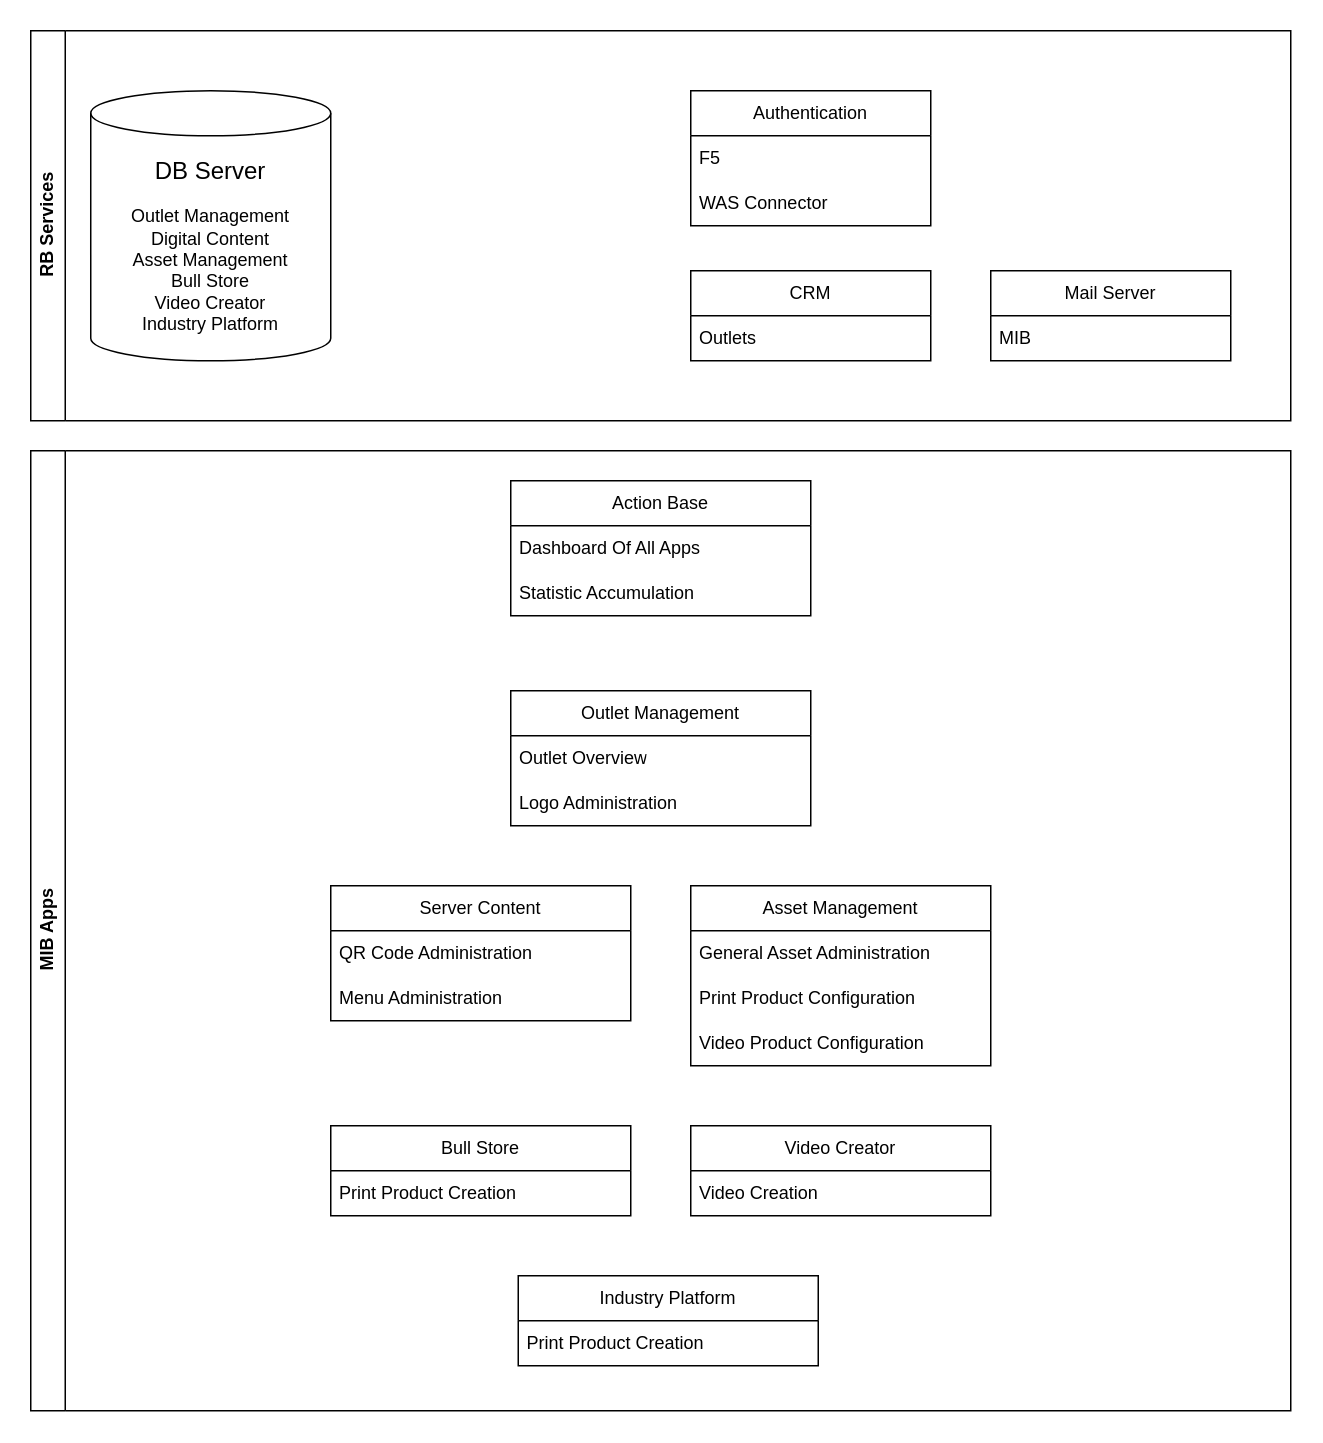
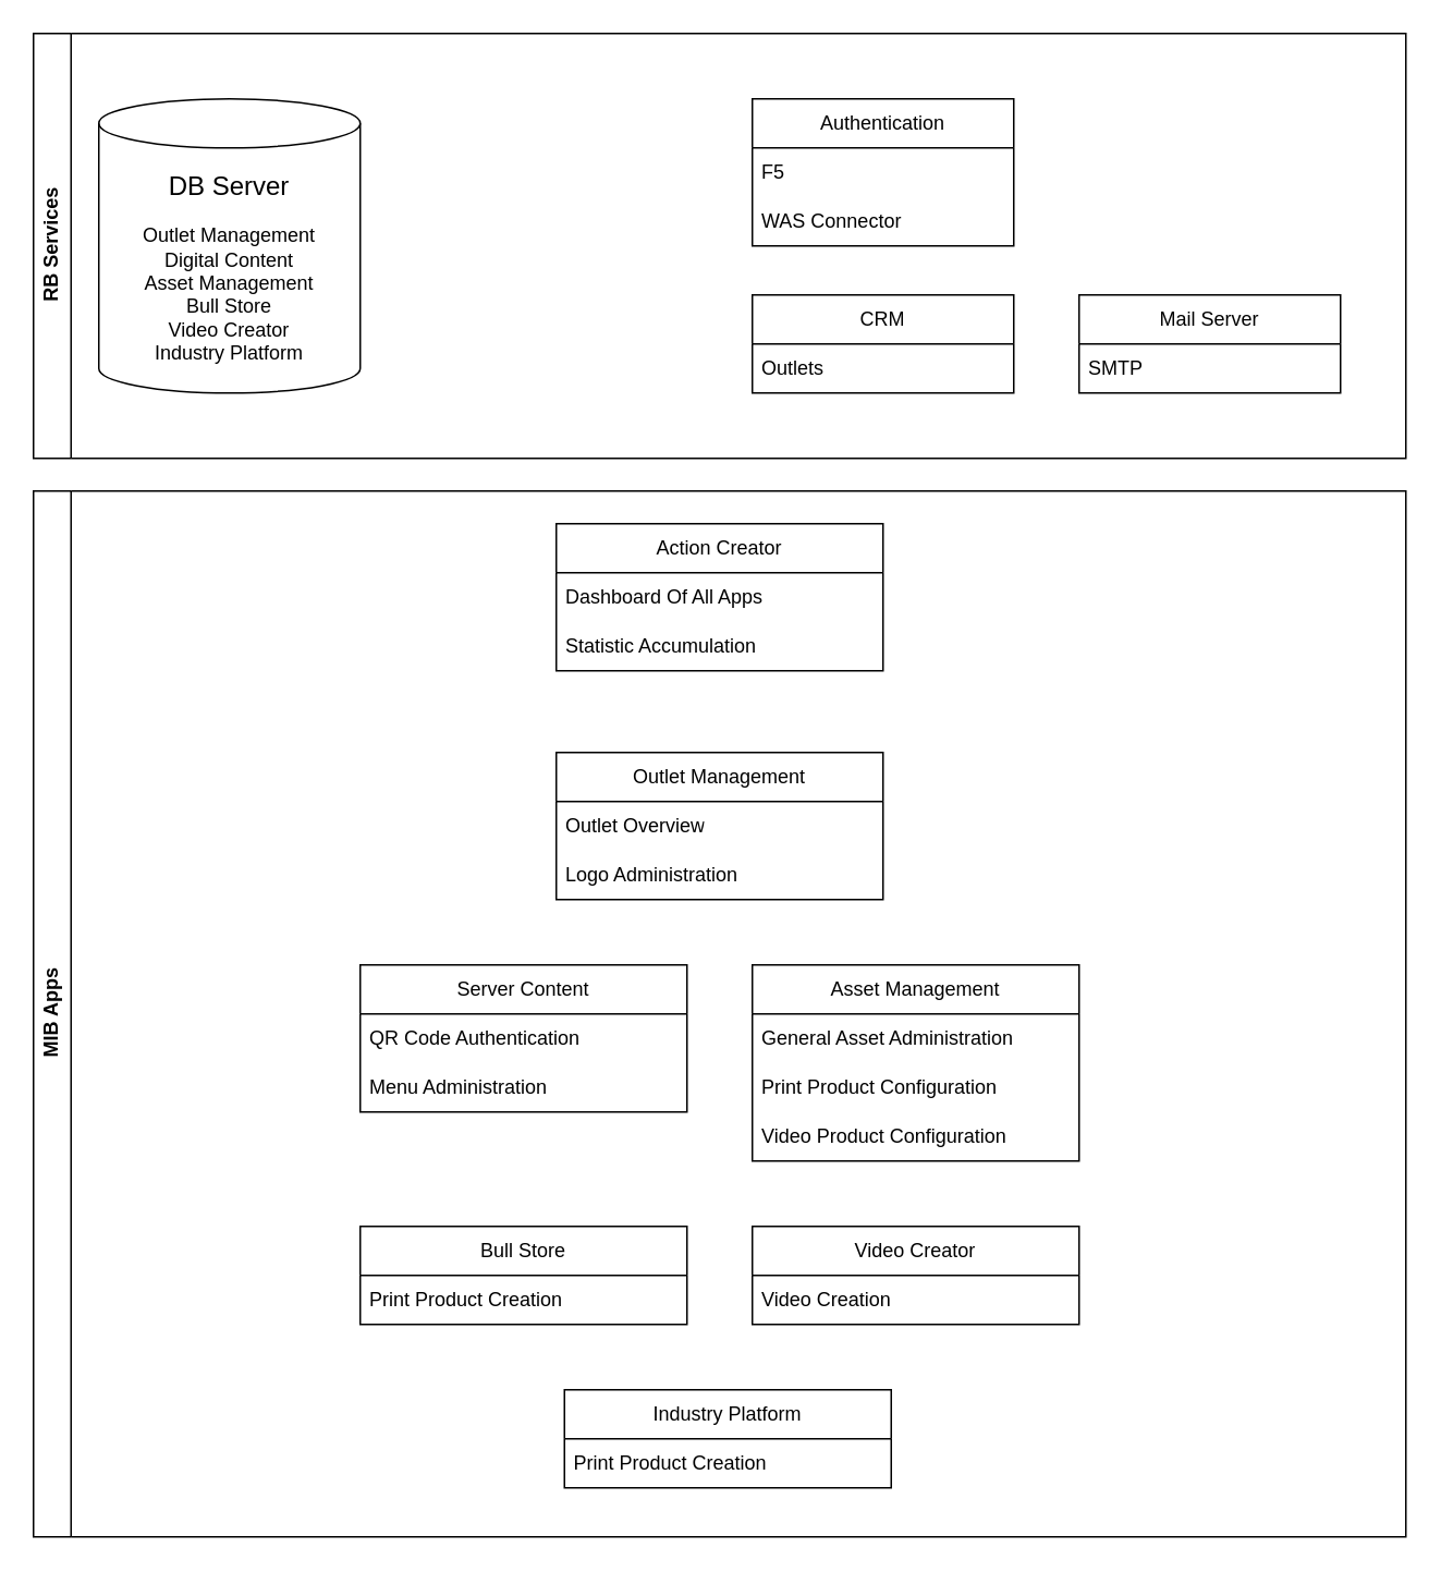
- <mxCell id="7" value="MIB" style="text;strokeColor=none;fillColor=none;align=left;verticalAlign=middle;spacingLeft=4;spacingRight=4;overflow=hidden;points=[[0,0.5],[1,0.5]];portConstraint=eastwest;rotatable=0;whiteSpace=wrap;html=1;" vertex="1" parent="6"><mxGeometry y="30" width="160" height="30" as="geometry" /></mxCell>
+ <mxCell id="7" value="SMTP" style="text;strokeColor=none;fillColor=none;align=left;verticalAlign=middle;spacingLeft=4;spacingRight=4;overflow=hidden;points=[[0,0.5],[1,0.5]];portConstraint=eastwest;rotatable=0;whiteSpace=wrap;html=1;" vertex="1" parent="6"><mxGeometry y="30" width="160" height="30" as="geometry" /></mxCell>
- <mxCell id="11" value="Action Base" style="swimlane;fontStyle=0;childLayout=stackLayout;horizontal=1;startSize=30;horizontalStack=0;resizeParent=1;resizeParentMax=0;resizeLast=0;collapsible=1;marginBottom=0;whiteSpace=wrap;html=1;" vertex="1" parent="1"><mxGeometry x="340" y="320" width="200" height="90" as="geometry" /></mxCell>
+ <mxCell id="11" value="Action Creator" style="swimlane;fontStyle=0;childLayout=stackLayout;horizontal=1;startSize=30;horizontalStack=0;resizeParent=1;resizeParentMax=0;resizeLast=0;collapsible=1;marginBottom=0;whiteSpace=wrap;html=1;" vertex="1" parent="1"><mxGeometry x="340" y="320" width="200" height="90" as="geometry" /></mxCell>
- <mxCell id="18" value="QR Code Administration" style="text;strokeColor=none;fillColor=none;align=left;verticalAlign=middle;spacingLeft=4;spacingRight=4;overflow=hidden;points=[[0,0.5],[1,0.5]];portConstraint=eastwest;rotatable=0;whiteSpace=wrap;html=1;" vertex="1" parent="17"><mxGeometry y="30" width="200" height="30" as="geometry" /></mxCell>
+ <mxCell id="18" value="QR Code Authentication" style="text;strokeColor=none;fillColor=none;align=left;verticalAlign=middle;spacingLeft=4;spacingRight=4;overflow=hidden;points=[[0,0.5],[1,0.5]];portConstraint=eastwest;rotatable=0;whiteSpace=wrap;html=1;" vertex="1" parent="17"><mxGeometry y="30" width="200" height="30" as="geometry" /></mxCell>
